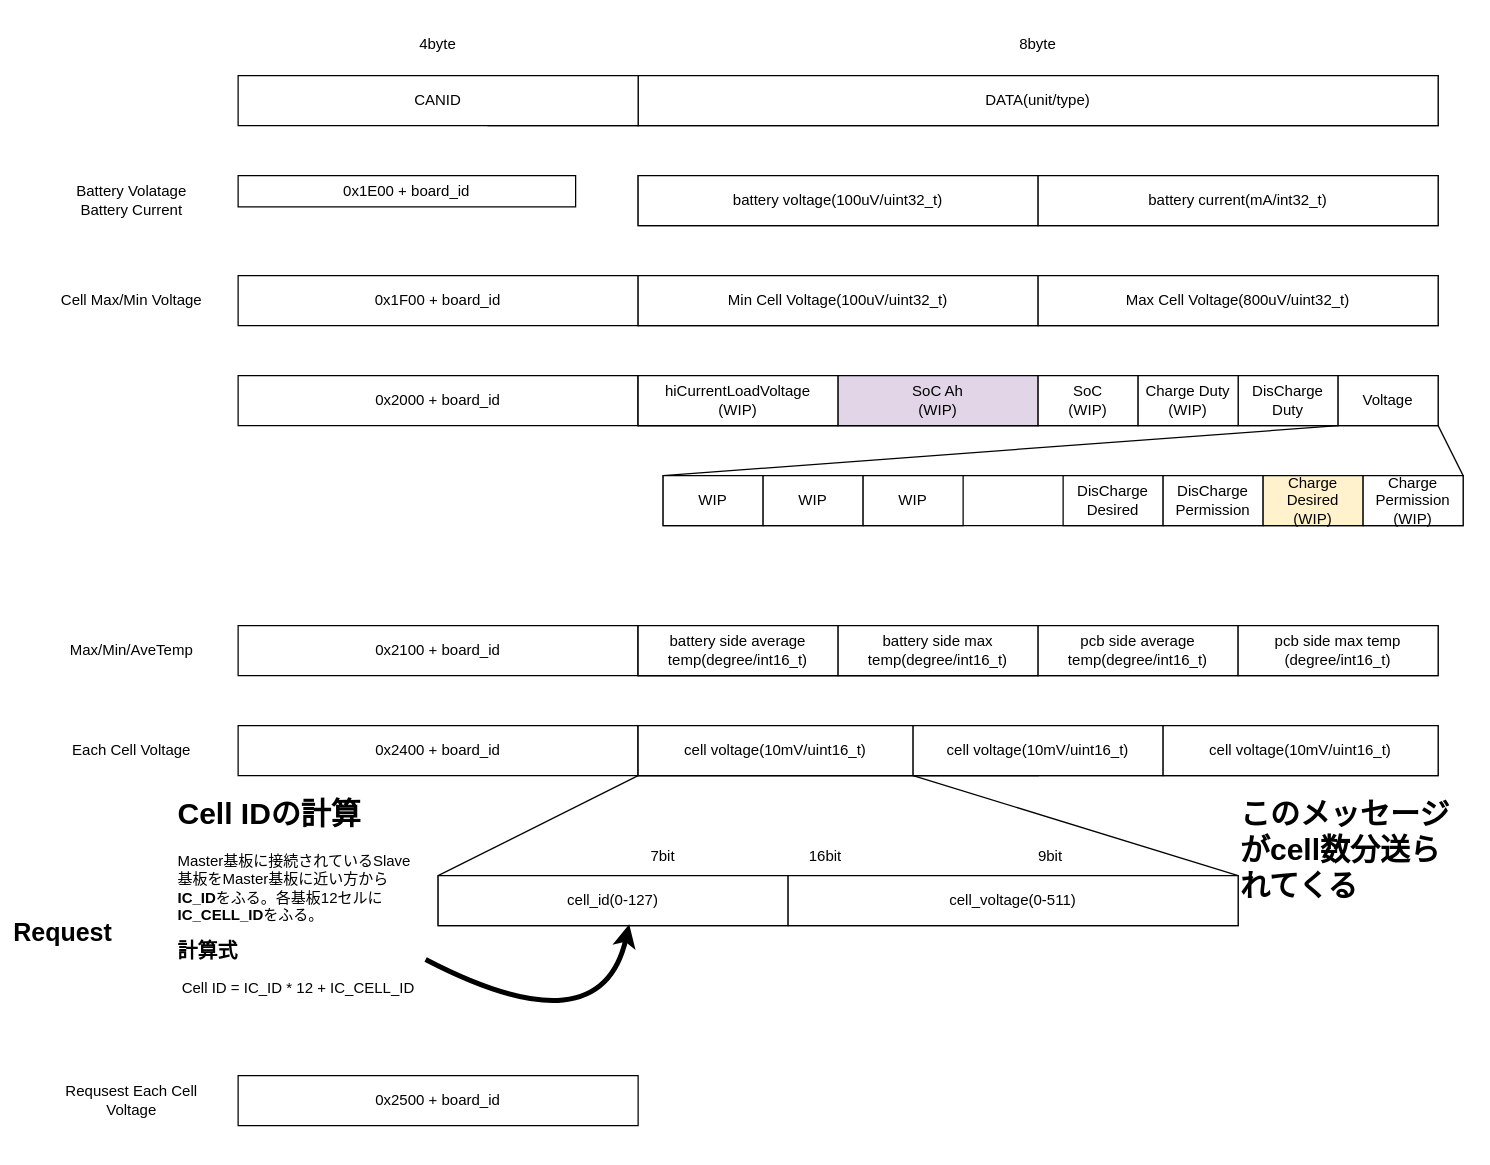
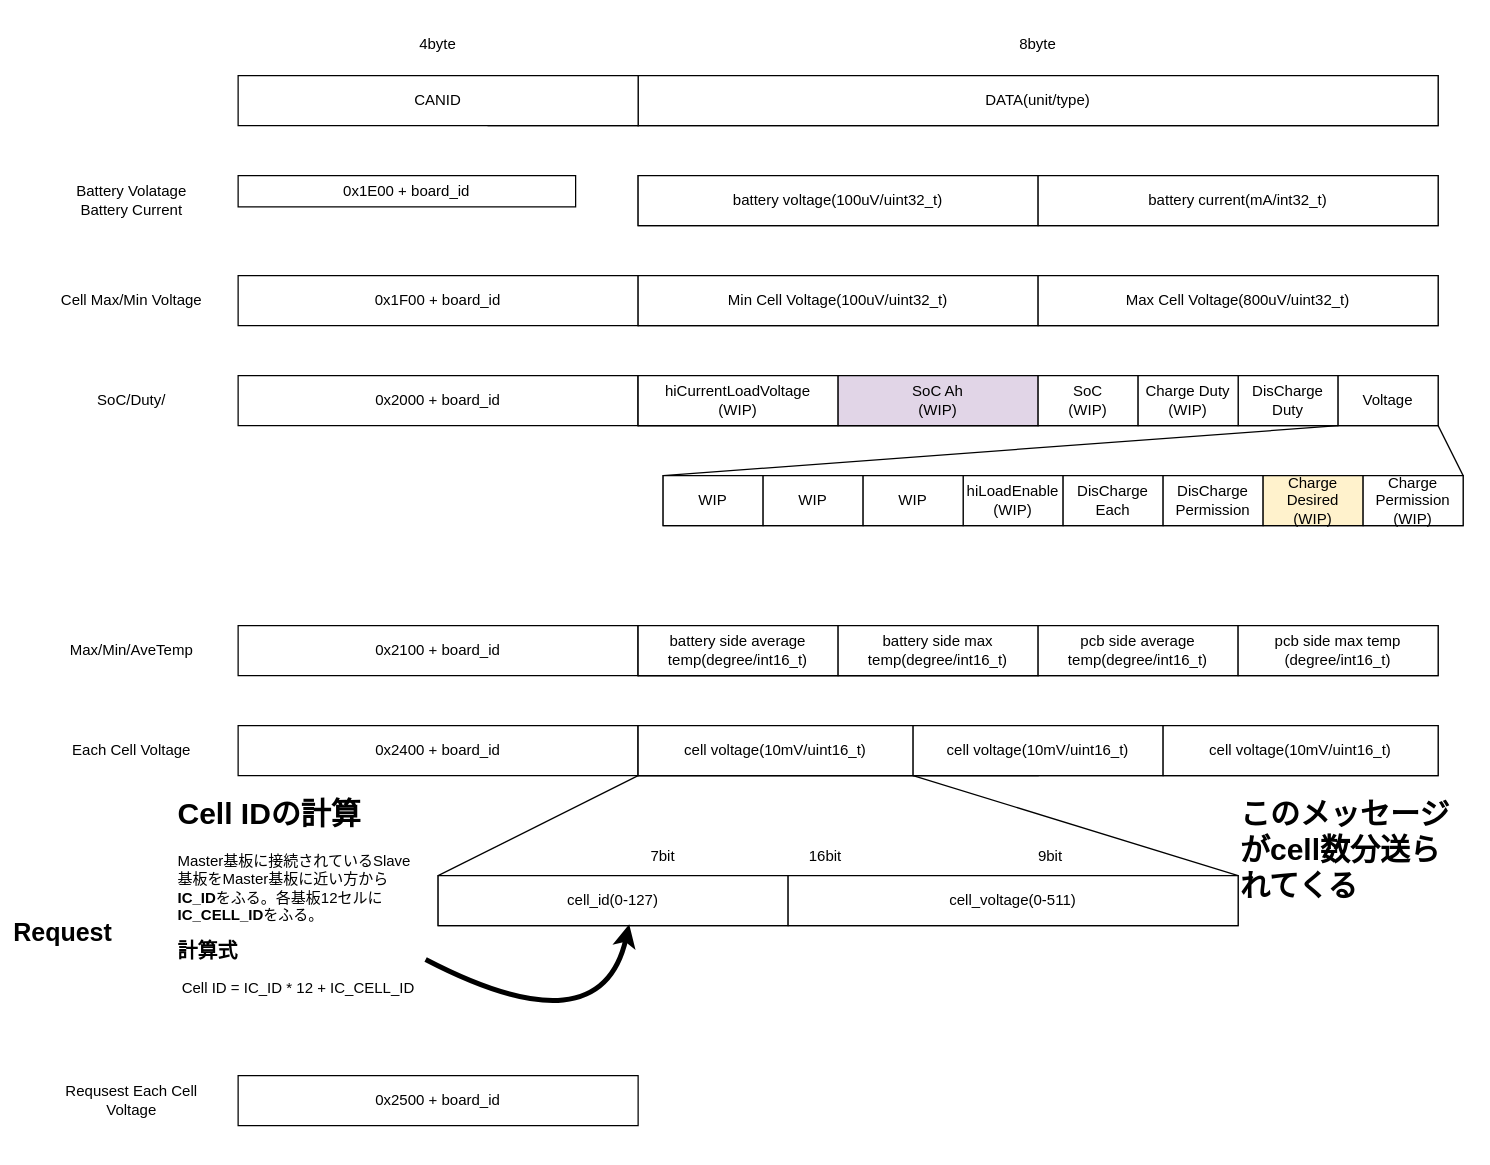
+ <mxCell id="28" value="SoC/Duty/" style="text;html=1;align=center;verticalAlign=middle;whiteSpace=wrap;rounded=0;" parent="1" vertex="1"><mxGeometry x="40" y="290" width="130" height="60" as="geometry" /></mxCell>
+ <mxCell id="40" value="hiLoadEnable&lt;div&gt;(WIP)&lt;/div&gt;" style="rounded=0;whiteSpace=wrap;html=1;" parent="1" vertex="1"><mxGeometry x="770" y="380" width="80" height="40" as="geometry" /></mxCell>
- <mxCell id="43" value="DisCharge&lt;div&gt;Desired&lt;/div&gt;" style="rounded=0;whiteSpace=wrap;html=1;" parent="1" vertex="1"><mxGeometry x="850" y="380" width="80" height="40" as="geometry" /></mxCell>
+ <mxCell id="43" value="DisCharge&lt;div&gt;Each&lt;/div&gt;" style="rounded=0;whiteSpace=wrap;html=1;" parent="1" vertex="1"><mxGeometry x="850" y="380" width="80" height="40" as="geometry" /></mxCell>
